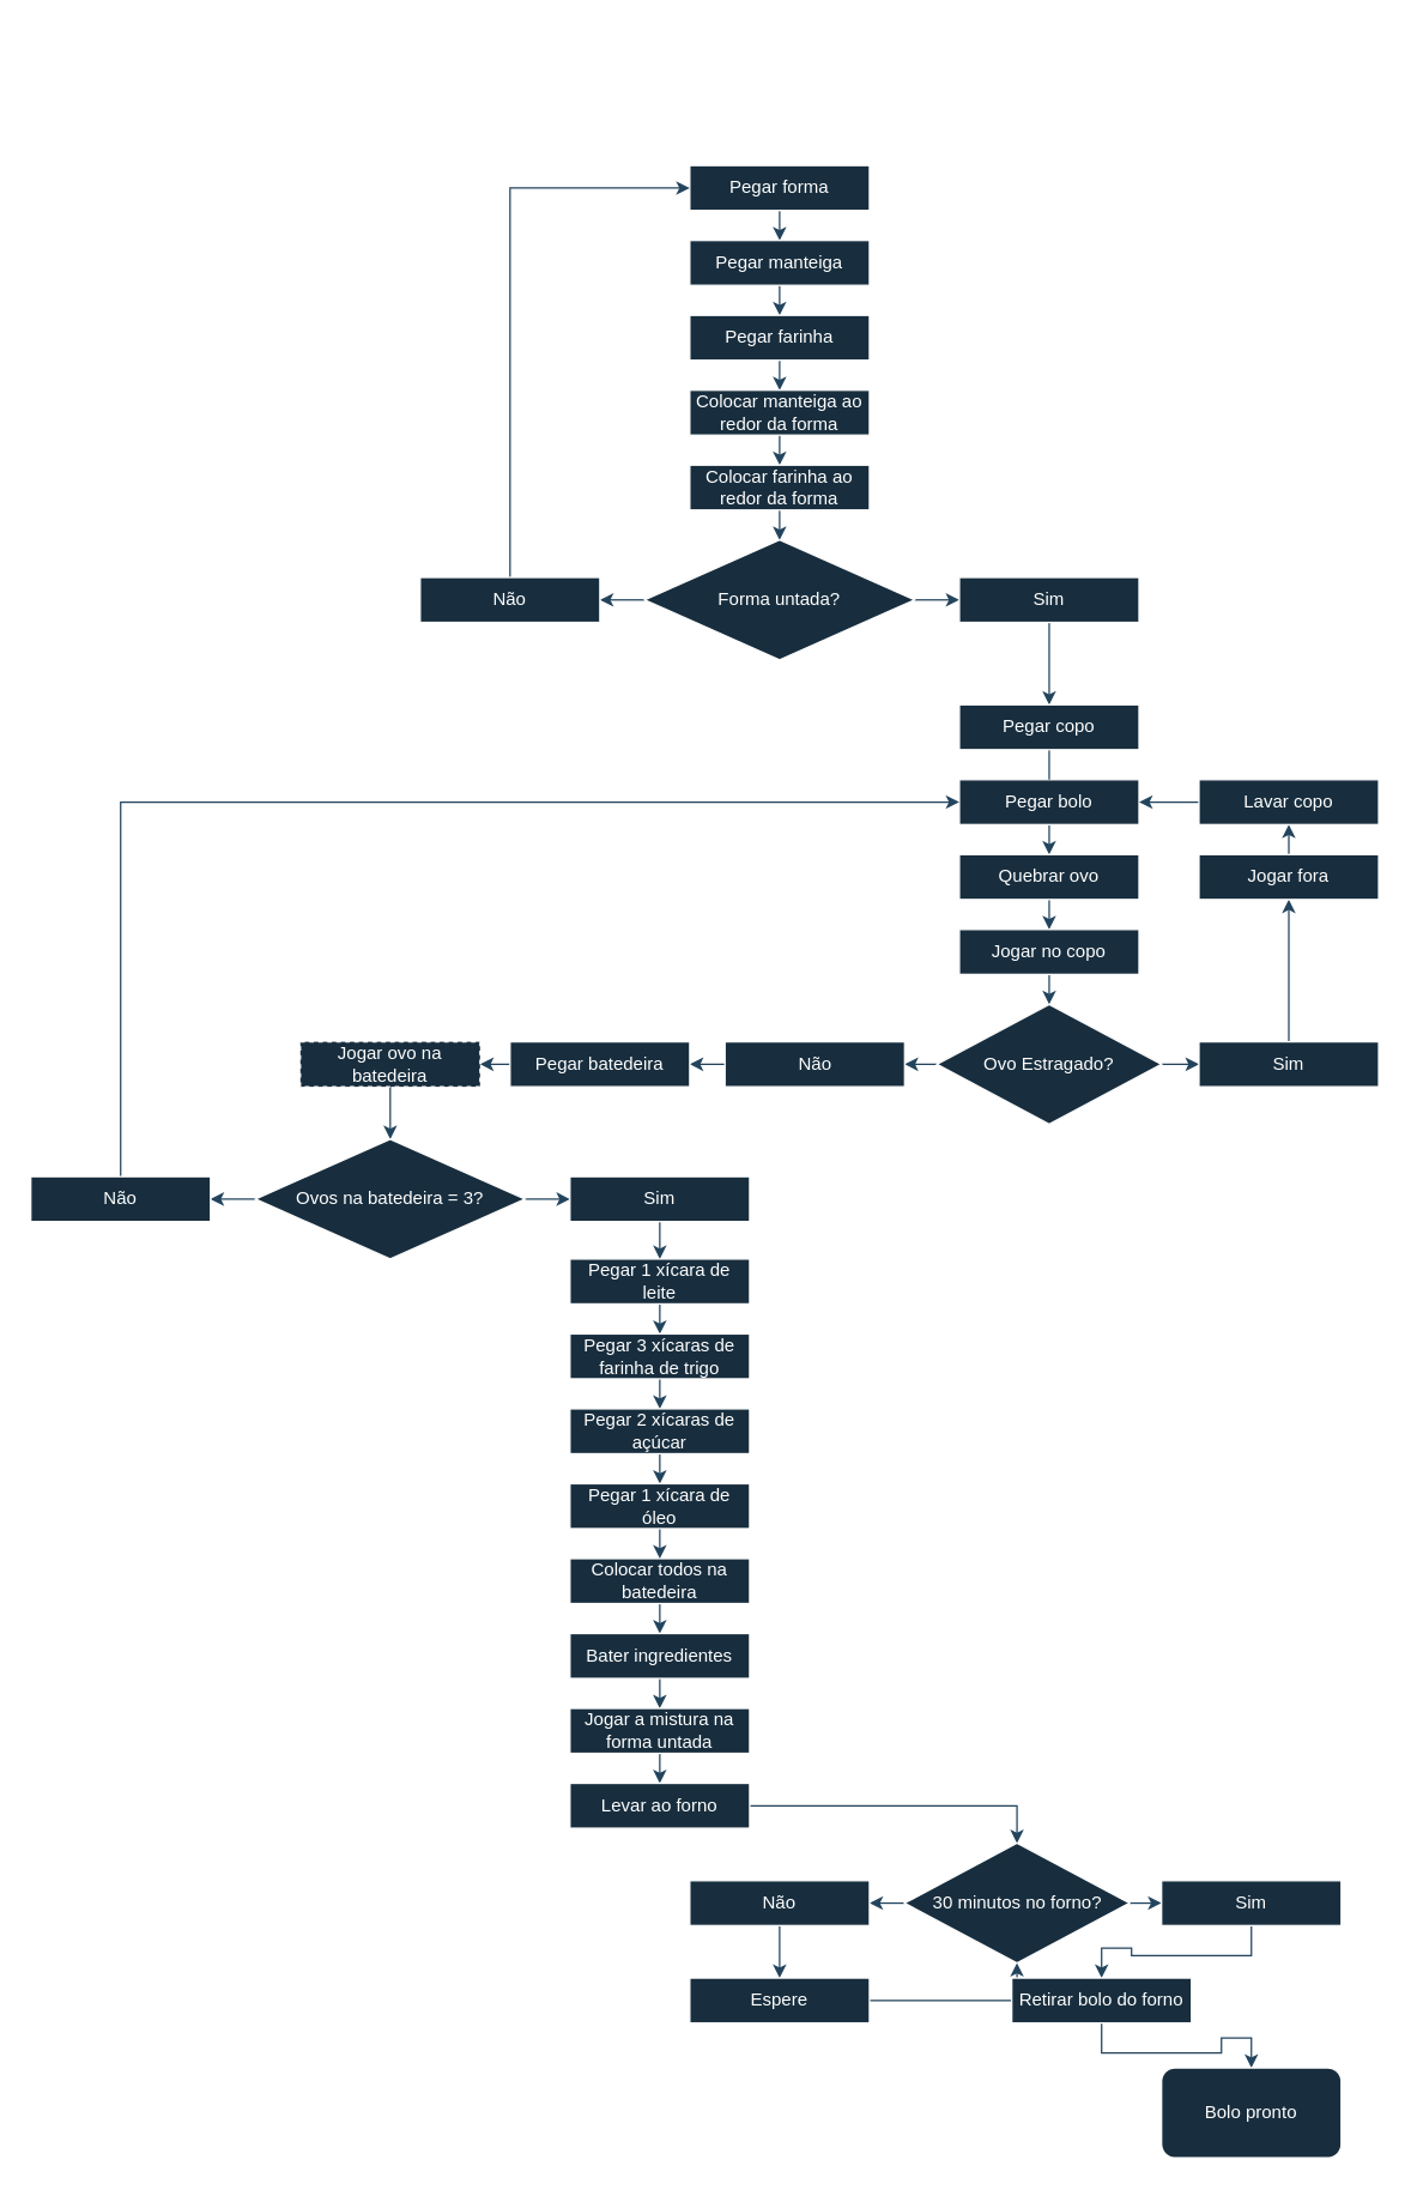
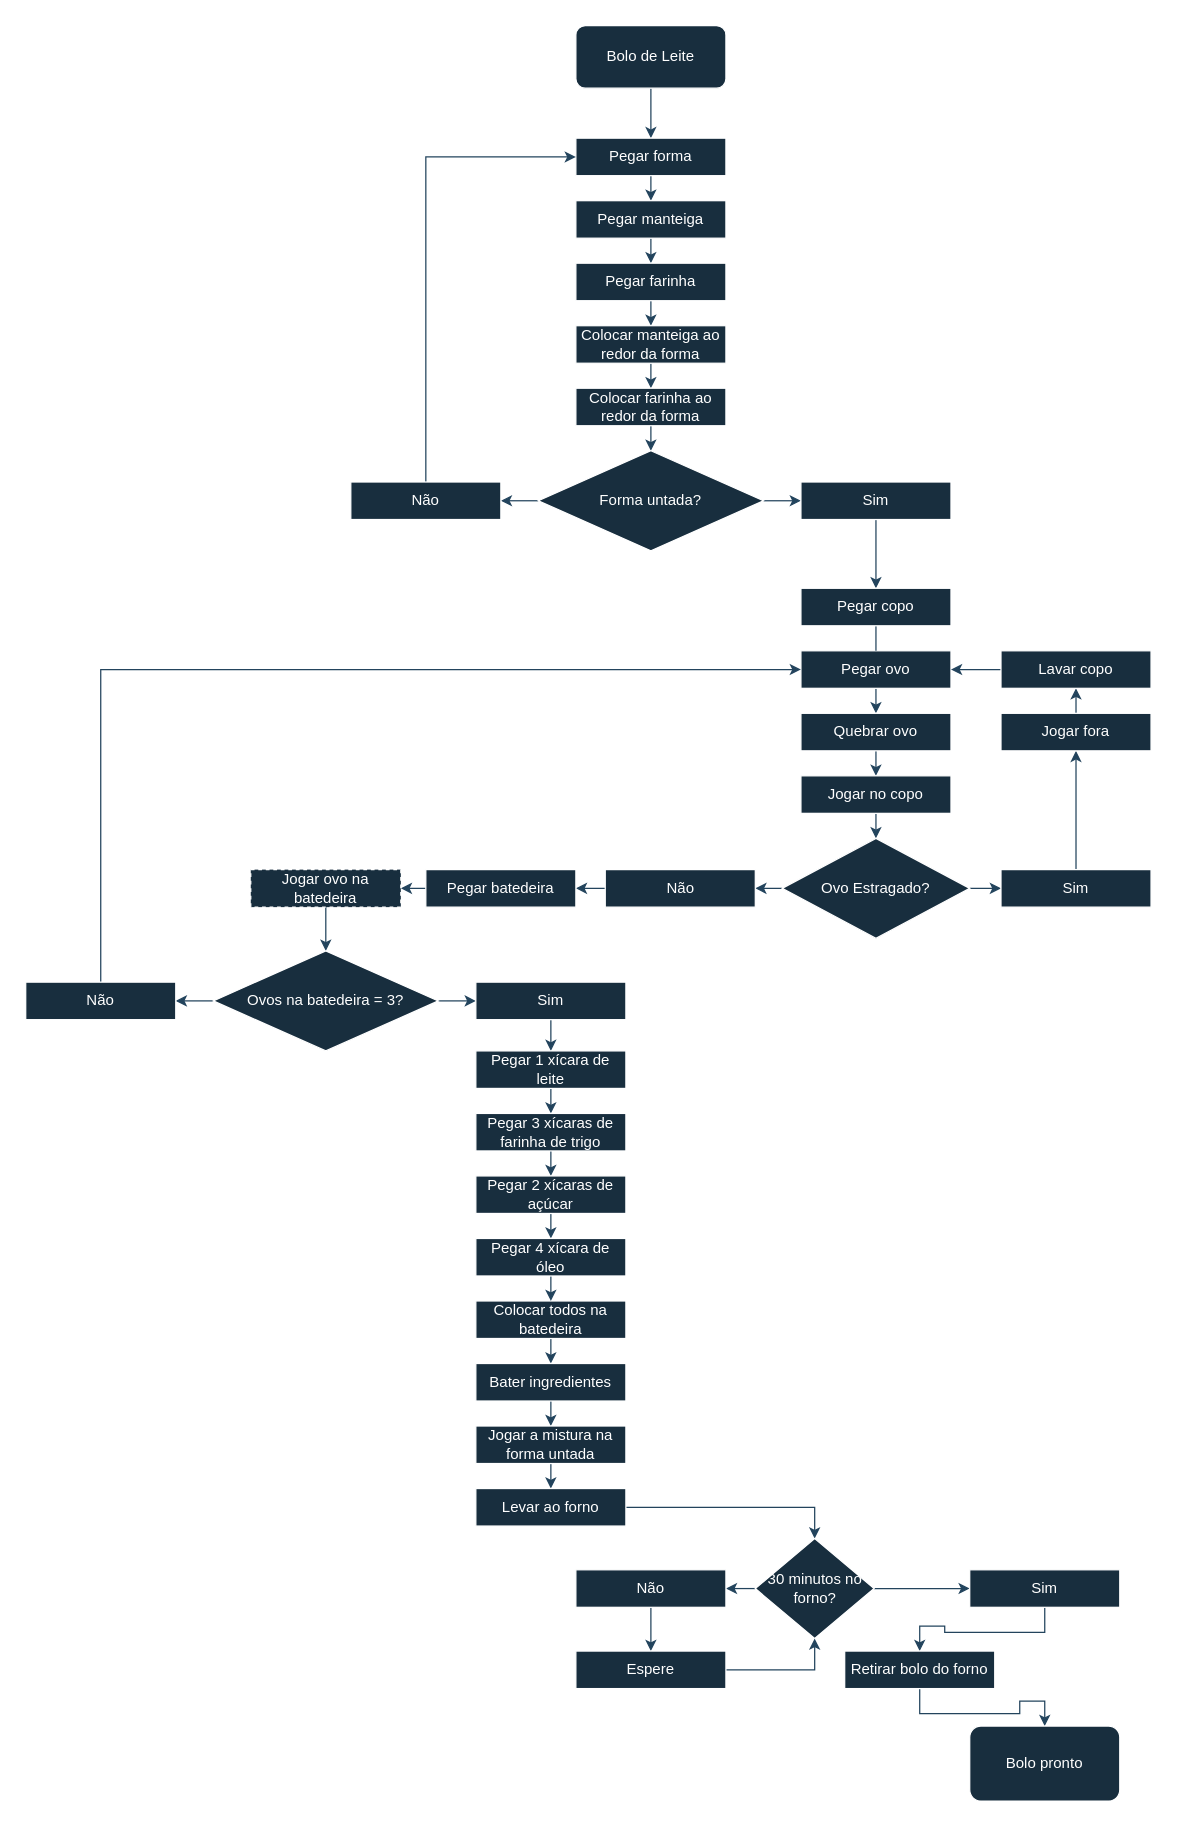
+ <mxCell id="3" value="&lt;div&gt;Bolo de Leite&lt;br&gt;&lt;/div&gt;" style="rounded=1;whiteSpace=wrap;html=1;strokeColor=#FFFFFF;fontColor=#FFFFFF;fillColor=#182E3E;" vertex="1" parent="1"><mxGeometry x="460" y="20" width="120" height="50" as="geometry" /></mxCell>
+ <mxCell id="2" style="edgeStyle=orthogonalEdgeStyle;rounded=0;orthogonalLoop=1;jettySize=auto;html=1;exitX=0.5;exitY=1;exitDx=0;exitDy=0;entryX=0.5;entryY=0;entryDx=0;entryDy=0;strokeColor=#23445D;" edge="1" parent="1" source="3" target="5"><mxGeometry relative="1" as="geometry" /></mxCell>
- <mxCell id="22" value="Pegar bolo" style="rounded=0;whiteSpace=wrap;html=1;strokeColor=#FFFFFF;fontColor=#FFFFFF;fillColor=#182E3E;" vertex="1" parent="1"><mxGeometry x="640" y="520" width="120" height="30" as="geometry" /></mxCell>
+ <mxCell id="22" value="Pegar ovo" style="rounded=0;whiteSpace=wrap;html=1;strokeColor=#FFFFFF;fontColor=#FFFFFF;fillColor=#182E3E;" vertex="1" parent="1"><mxGeometry x="640" y="520" width="120" height="30" as="geometry" /></mxCell>
- <mxCell id="60" value="Pegar 1 xícara de óleo" style="rounded=0;whiteSpace=wrap;html=1;strokeColor=#FFFFFF;fontColor=#FFFFFF;fillColor=#182E3E;" vertex="1" parent="1"><mxGeometry x="380" y="990" width="120" height="30" as="geometry" /></mxCell>
+ <mxCell id="60" value="Pegar 4 xícara de óleo" style="rounded=0;whiteSpace=wrap;html=1;strokeColor=#FFFFFF;fontColor=#FFFFFF;fillColor=#182E3E;" vertex="1" parent="1"><mxGeometry x="380" y="990" width="120" height="30" as="geometry" /></mxCell>
- <mxCell id="69" value="30 minutos no forno?" style="rhombus;whiteSpace=wrap;html=1;strokeColor=#FFFFFF;fontColor=#FFFFFF;fillColor=#182E3E;" vertex="1" parent="1"><mxGeometry x="603.5" y="1230" width="150" height="80" as="geometry" /></mxCell>
+ <mxCell id="69" value="30 minutos no forno?" style="rhombus;whiteSpace=wrap;html=1;strokeColor=#FFFFFF;fontColor=#FFFFFF;fillColor=#182E3E;" vertex="1" parent="1"><mxGeometry x="603.5" y="1230" width="95" height="80" as="geometry" /></mxCell>
